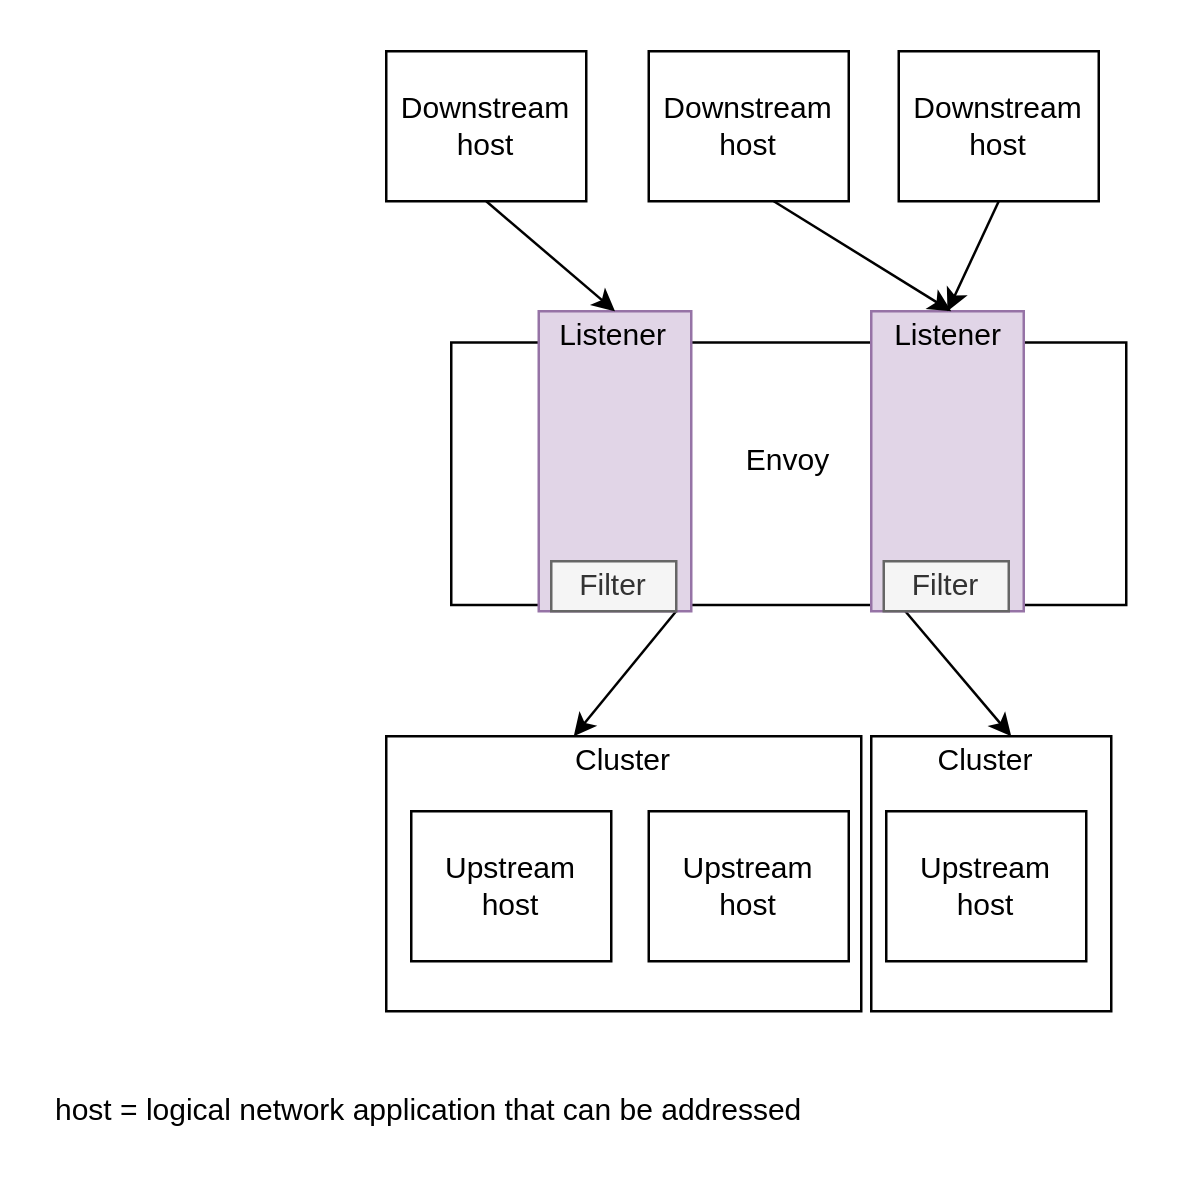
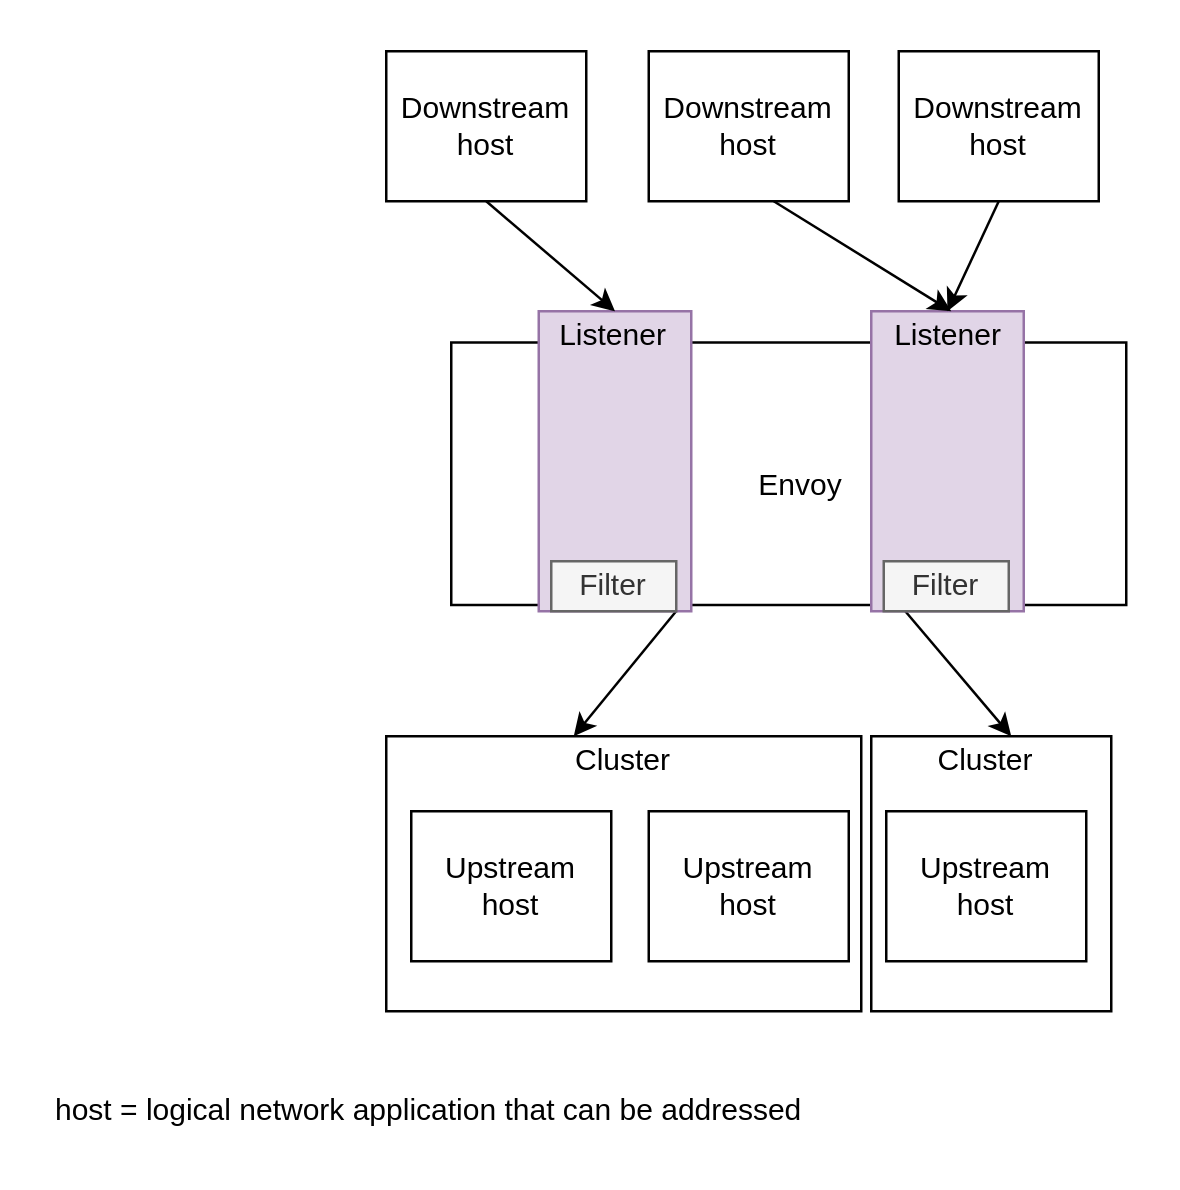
- <mxCell id="6" value="Envoy" style="text;html=1;strokeColor=none;fillColor=none;align=center;verticalAlign=middle;whiteSpace=wrap;rounded=0;" vertex="1" parent="1"><mxGeometry x="295" y="174" width="40" height="20" as="geometry" /></mxCell>
+ <mxCell id="6" value="Envoy" style="text;html=1;strokeColor=none;fillColor=none;align=center;verticalAlign=middle;whiteSpace=wrap;rounded=0;" vertex="1" parent="1"><mxGeometry x="300" y="184" width="40" height="20" as="geometry" /></mxCell>
